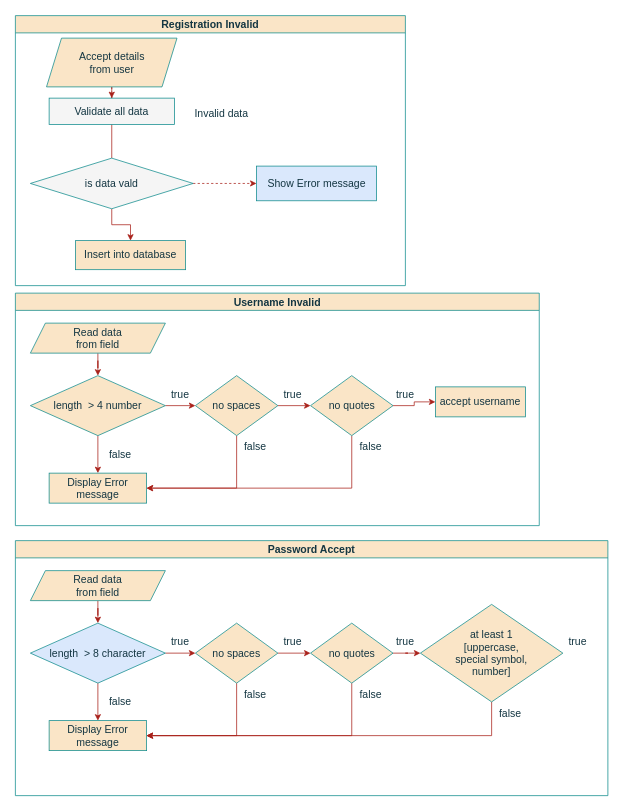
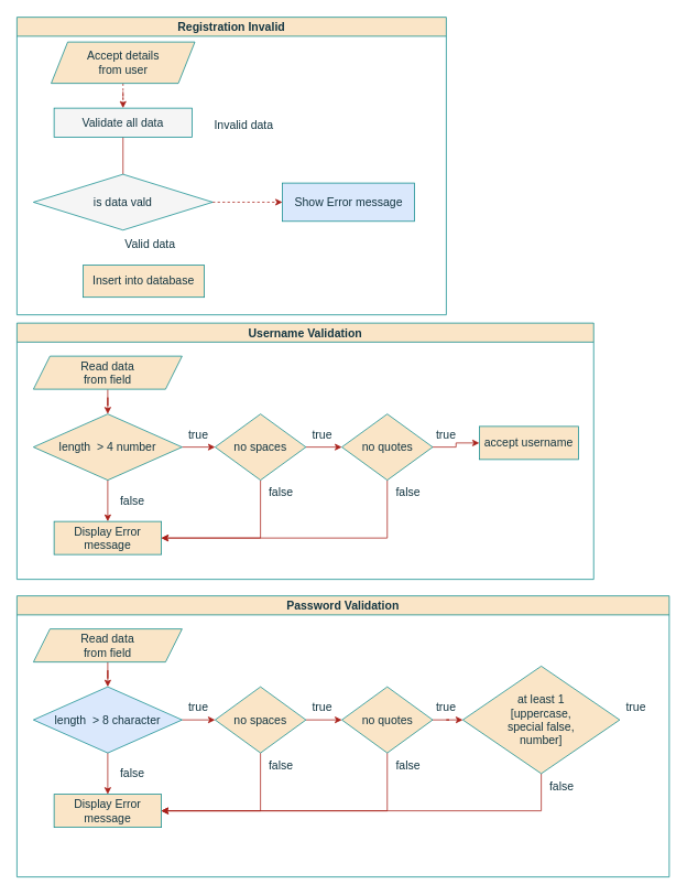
- <mxCell id="4" value="Accept details&lt;br style=&quot;font-size: 14px;&quot;&gt;from user" style="shape=parallelogram;perimeter=parallelogramPerimeter;whiteSpace=wrap;html=1;fixedSize=1;fontSize=14;labelBackgroundColor=none;fillColor=#FAE5C7;strokeColor=#0F8B8D;fontColor=#143642;" vertex="1" parent="2"><mxGeometry x="41.5" y="30" width="174" height="65" as="geometry" /></mxCell>
+ <mxCell id="4" value="Accept details&lt;br style=&quot;font-size: 14px;&quot;&gt;from user" style="shape=parallelogram;perimeter=parallelogramPerimeter;whiteSpace=wrap;html=1;fixedSize=1;fontSize=14;labelBackgroundColor=none;fillColor=#FAE5C7;strokeColor=#0F8B8D;fontColor=#143642;" vertex="1" parent="2"><mxGeometry x="41.5" y="30" width="174" height="50" as="geometry" /></mxCell>
+ <mxCell id="13" value="Valid data" style="text;html=1;align=center;verticalAlign=middle;whiteSpace=wrap;rounded=0;fontSize=14;labelBackgroundColor=none;fontColor=#143642;" vertex="1" parent="2"><mxGeometry x="121" y="260" width="81" height="30" as="geometry" /></mxCell>
- <mxCell id="8" value="" style="edgeStyle=orthogonalEdgeStyle;rounded=0;orthogonalLoop=1;jettySize=auto;html=1;labelBackgroundColor=none;strokeColor=#A8201A;fontColor=default;" edge="1" parent="2" source="9" target="12"><mxGeometry relative="1" as="geometry" /></mxCell>
- <mxCell id="14" value="Username Invalid" style="swimlane;whiteSpace=wrap;html=1;fontSize=14;labelBackgroundColor=none;fillColor=#FAE5C7;strokeColor=#0F8B8D;fontColor=#143642;" vertex="1" parent="1"><mxGeometry x="20" y="390" width="698.5" height="310" as="geometry" /></mxCell>
+ <mxCell id="14" value="Username Validation" style="swimlane;whiteSpace=wrap;html=1;fontSize=14;labelBackgroundColor=none;fillColor=#FAE5C7;strokeColor=#0F8B8D;fontColor=#143642;" vertex="1" parent="1"><mxGeometry x="20" y="390" width="698.5" height="310" as="geometry" /></mxCell>
- <mxCell id="34" value="Password Accept" style="swimlane;whiteSpace=wrap;html=1;fontSize=14;labelBackgroundColor=none;fillColor=#FAE5C7;strokeColor=#0F8B8D;fontColor=#143642;" vertex="1" parent="1"><mxGeometry x="20" y="720" width="790" height="340" as="geometry" /></mxCell>
+ <mxCell id="34" value="Password Validation" style="swimlane;whiteSpace=wrap;html=1;fontSize=14;labelBackgroundColor=none;fillColor=#FAE5C7;strokeColor=#0F8B8D;fontColor=#143642;" vertex="1" parent="1"><mxGeometry x="20" y="720" width="790" height="340" as="geometry" /></mxCell>
- <mxCell id="54" value="at least 1 &lt;br&gt;[uppercase, &lt;br&gt;special symbol, &lt;br&gt;number]" style="rhombus;whiteSpace=wrap;html=1;fontSize=14;labelBackgroundColor=none;fillColor=#FAE5C7;strokeColor=#0F8B8D;fontColor=#143642;" vertex="1" parent="34"><mxGeometry x="540" y="85" width="190" height="130" as="geometry" /></mxCell>
+ <mxCell id="54" value="at least 1 &lt;br&gt;[uppercase, &lt;br&gt;special false, &lt;br&gt;number]" style="rhombus;whiteSpace=wrap;html=1;fontSize=14;labelBackgroundColor=none;fillColor=#FAE5C7;strokeColor=#0F8B8D;fontColor=#143642;" vertex="1" parent="34"><mxGeometry x="540" y="85" width="190" height="130" as="geometry" /></mxCell>
